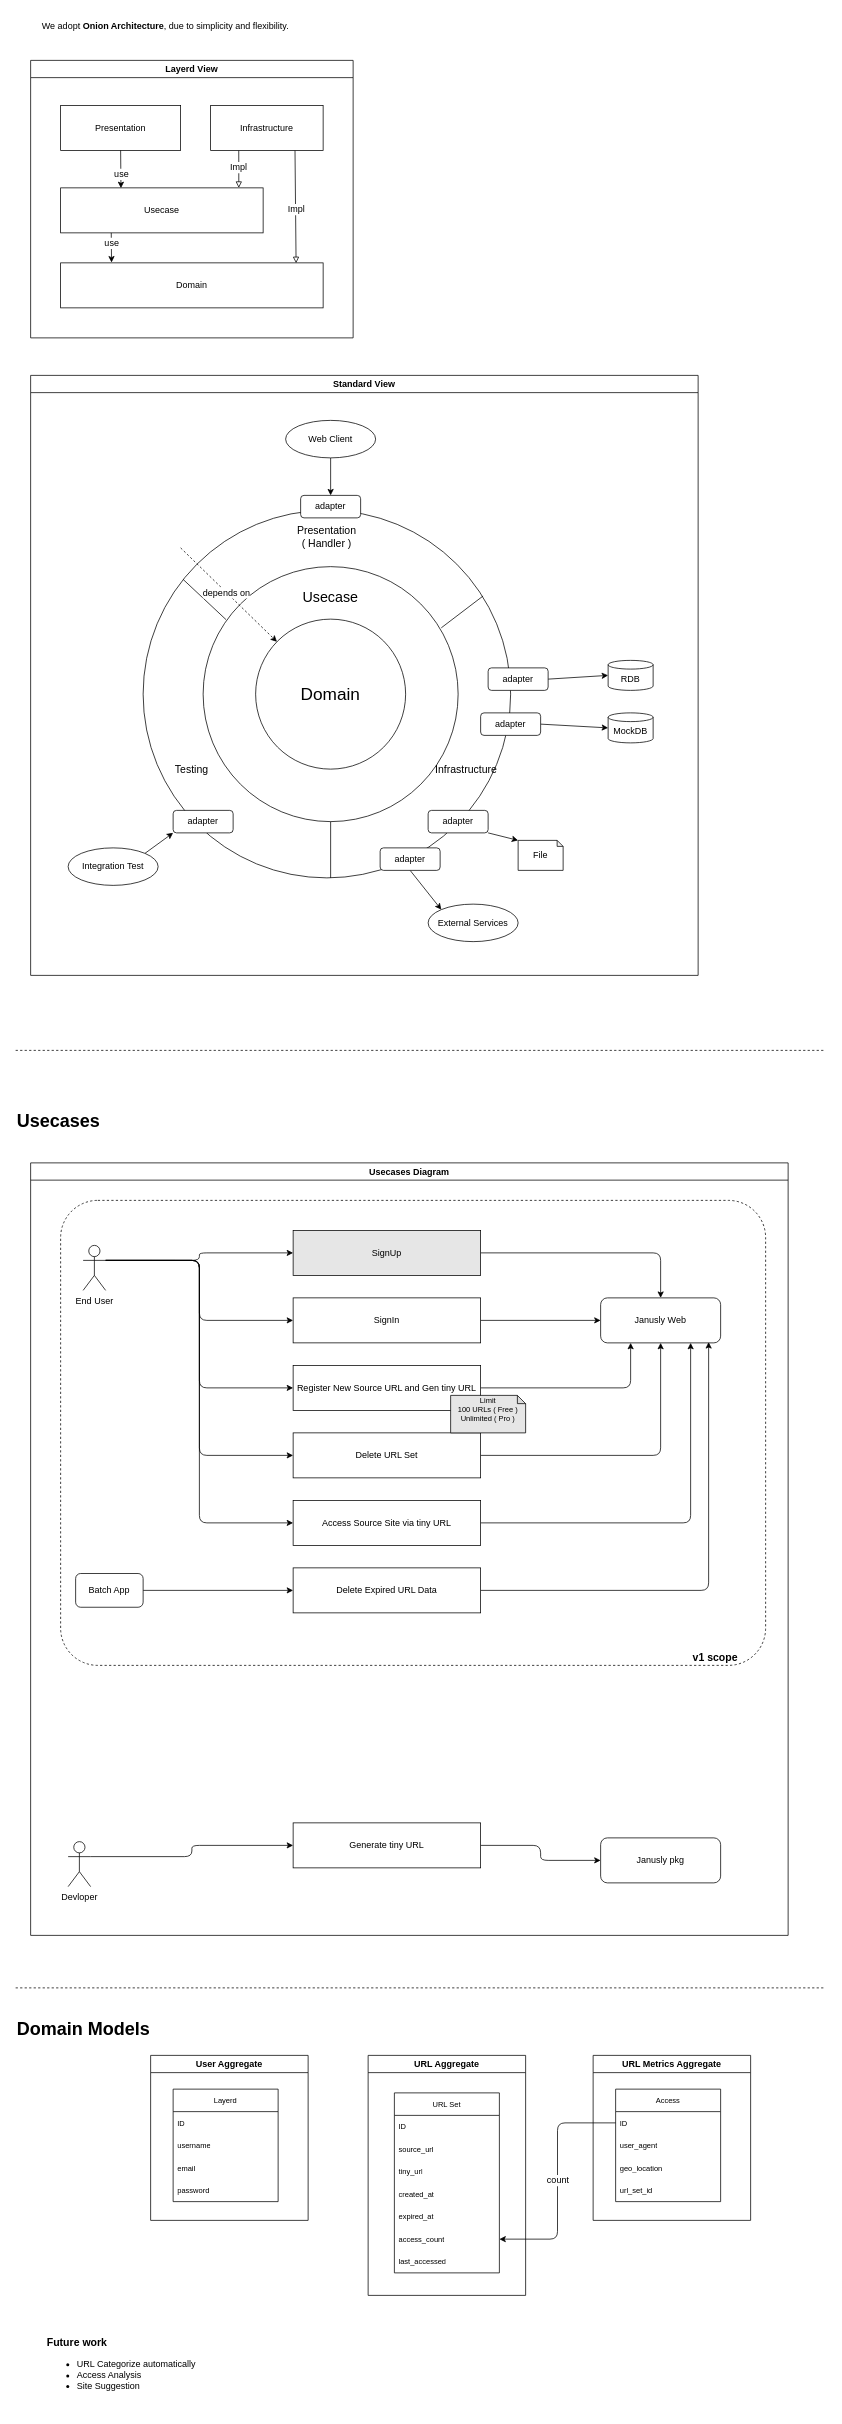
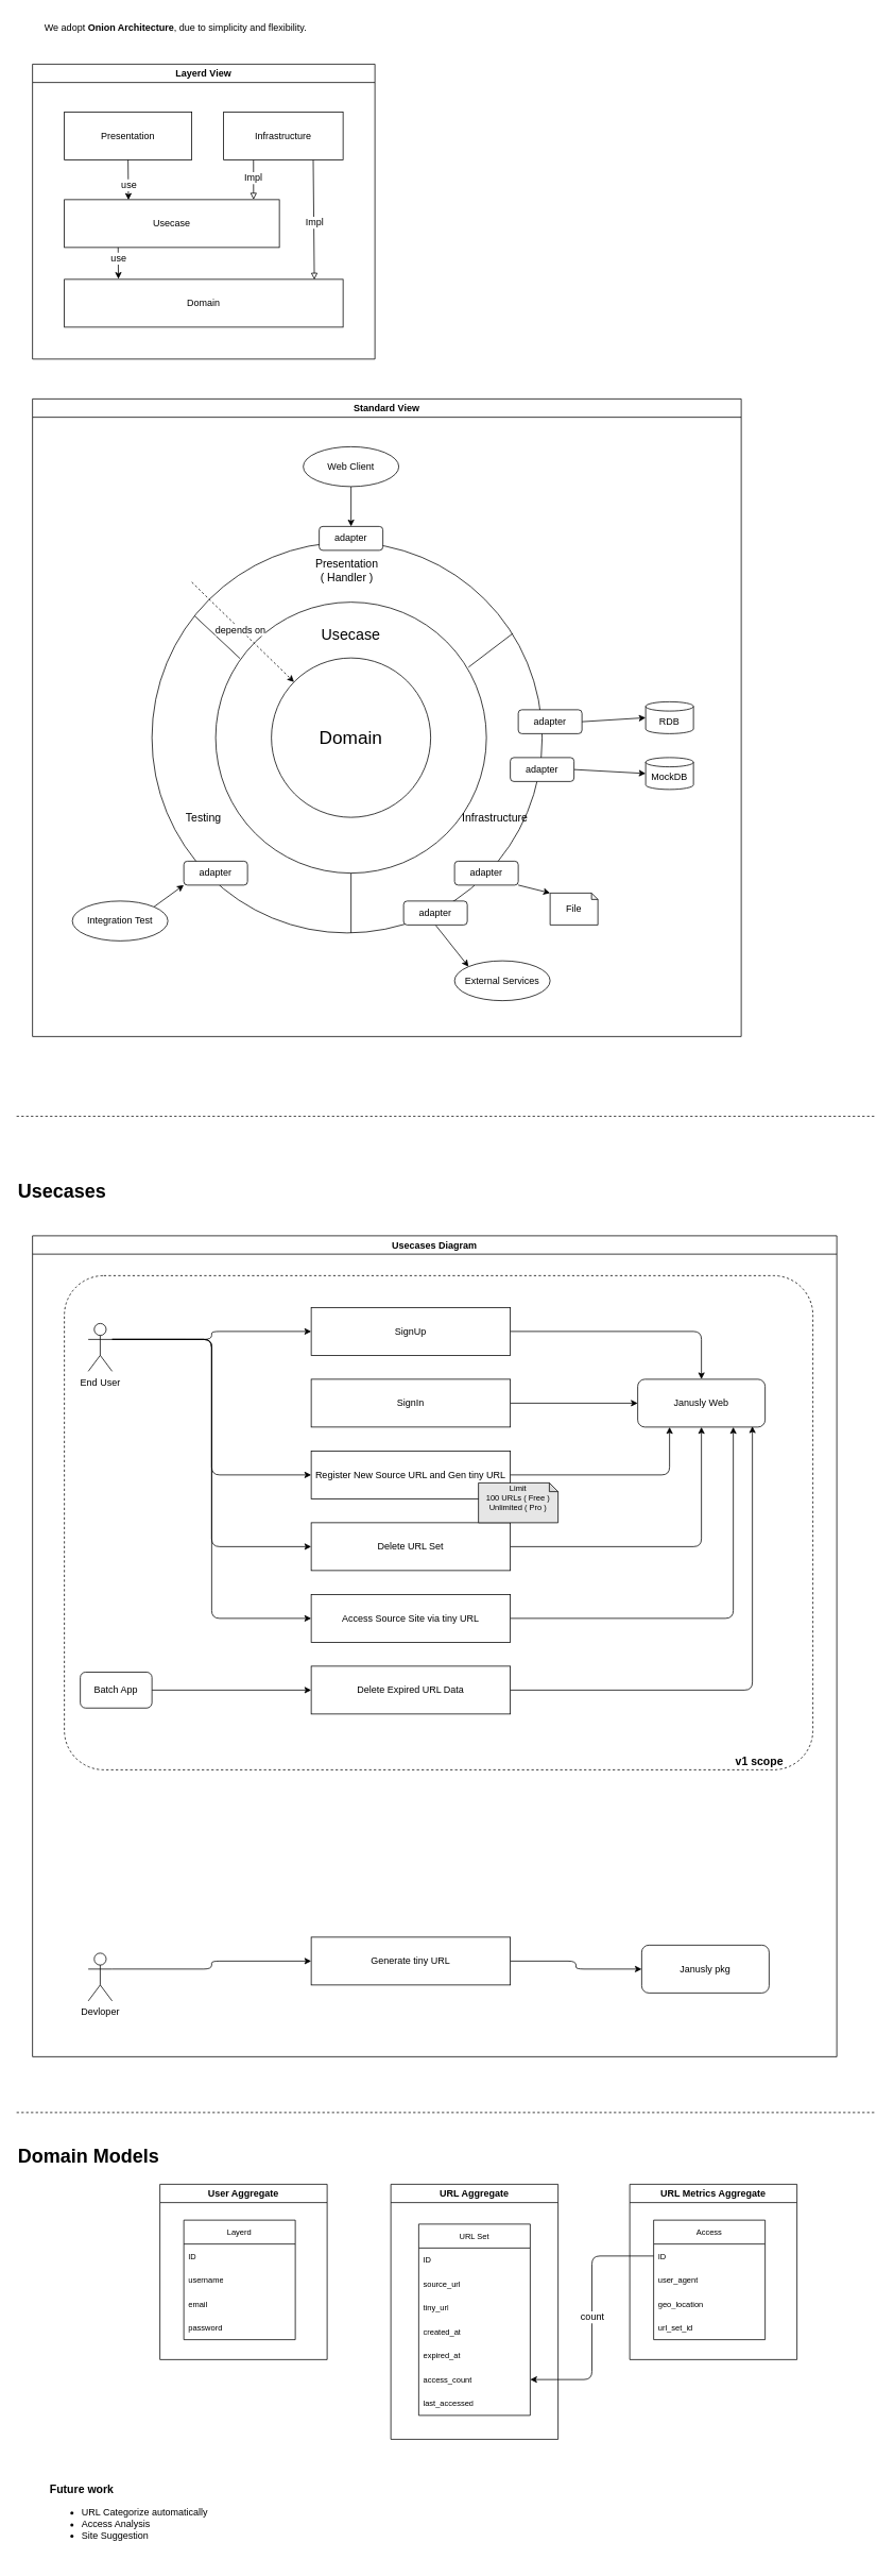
- <mxCell id="58" value="SignUp" style="rounded=0;whiteSpace=wrap;html=1;fontSize=12;fillColor=#e6e6e6;" parent="47" vertex="1"><mxGeometry x="350" y="90" width="250" height="60" as="geometry" /></mxCell>
+ <mxCell id="58" value="SignUp" style="rounded=0;whiteSpace=wrap;html=1;fontSize=12;" parent="47" vertex="1"><mxGeometry x="350" y="90" width="250" height="60" as="geometry" /></mxCell>
- <mxCell id="50" style="edgeStyle=orthogonalEdgeStyle;html=1;exitX=1;exitY=0.333;exitDx=0;exitDy=0;exitPerimeter=0;entryX=0;entryY=0.5;entryDx=0;entryDy=0;" edge="1" parent="47" source="54" target="60"><mxGeometry relative="1" as="geometry" /></mxCell>
- <mxCell id="66" value="Janusly pkg" style="rounded=1;whiteSpace=wrap;html=1;" vertex="1" parent="47"><mxGeometry x="760" y="900" width="160" height="60" as="geometry" /></mxCell>
+ <mxCell id="66" value="Janusly pkg" style="rounded=1;whiteSpace=wrap;html=1;" vertex="1" parent="47"><mxGeometry x="765" y="890" width="160" height="60" as="geometry" /></mxCell>
- <mxCell id="56" value="Devloper" style="shape=umlActor;verticalLabelPosition=bottom;verticalAlign=top;html=1;outlineConnect=0;fontSize=12;" parent="47" vertex="1"><mxGeometry x="50" y="905" width="30" height="60" as="geometry" /></mxCell>
+ <mxCell id="56" value="Devloper" style="shape=umlActor;verticalLabelPosition=bottom;verticalAlign=top;html=1;outlineConnect=0;fontSize=12;" parent="47" vertex="1"><mxGeometry x="70" y="900" width="30" height="60" as="geometry" /></mxCell>
